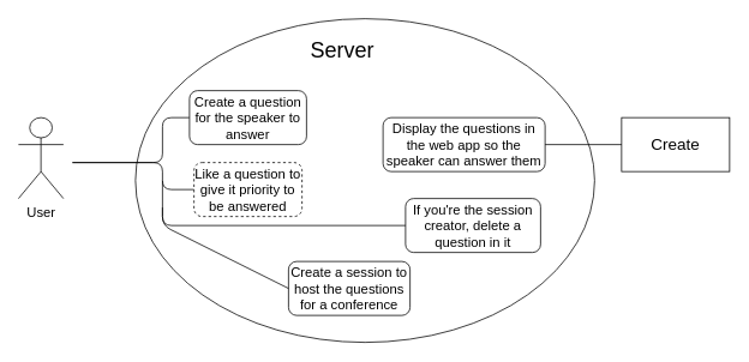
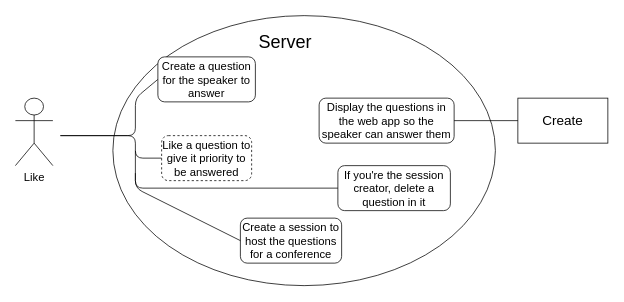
- <mxCell id="6" value="&lt;font style=&quot;font-size: 15px&quot;&gt;Create a question for the speaker to answer&lt;/font&gt;" style="rounded=1;whiteSpace=wrap;html=1;" parent="1" vertex="1"><mxGeometry x="210" y="100" width="130" height="60" as="geometry" /></mxCell>
+ <mxCell id="6" value="&lt;font style=&quot;font-size: 15px&quot;&gt;Create a question for the speaker to answer&lt;/font&gt;" style="rounded=1;whiteSpace=wrap;html=1;" parent="1" vertex="1"><mxGeometry x="210" y="75" width="130" height="60" as="geometry" /></mxCell>
- <mxCell id="4" value="&lt;font style=&quot;font-size: 15px&quot;&gt;User&lt;/font&gt;" style="shape=umlActor;verticalLabelPosition=bottom;labelBackgroundColor=#ffffff;verticalAlign=top;html=1;outlineConnect=0;" parent="1" vertex="1"><mxGeometry x="20" y="130" width="50" height="90" as="geometry" /></mxCell>
+ <mxCell id="4" value="&lt;font style=&quot;font-size: 15px&quot;&gt;Like&lt;/font&gt;" style="shape=umlActor;verticalLabelPosition=bottom;labelBackgroundColor=#ffffff;verticalAlign=top;html=1;outlineConnect=0;" parent="1" vertex="1"><mxGeometry x="20" y="130" width="50" height="90" as="geometry" /></mxCell>
